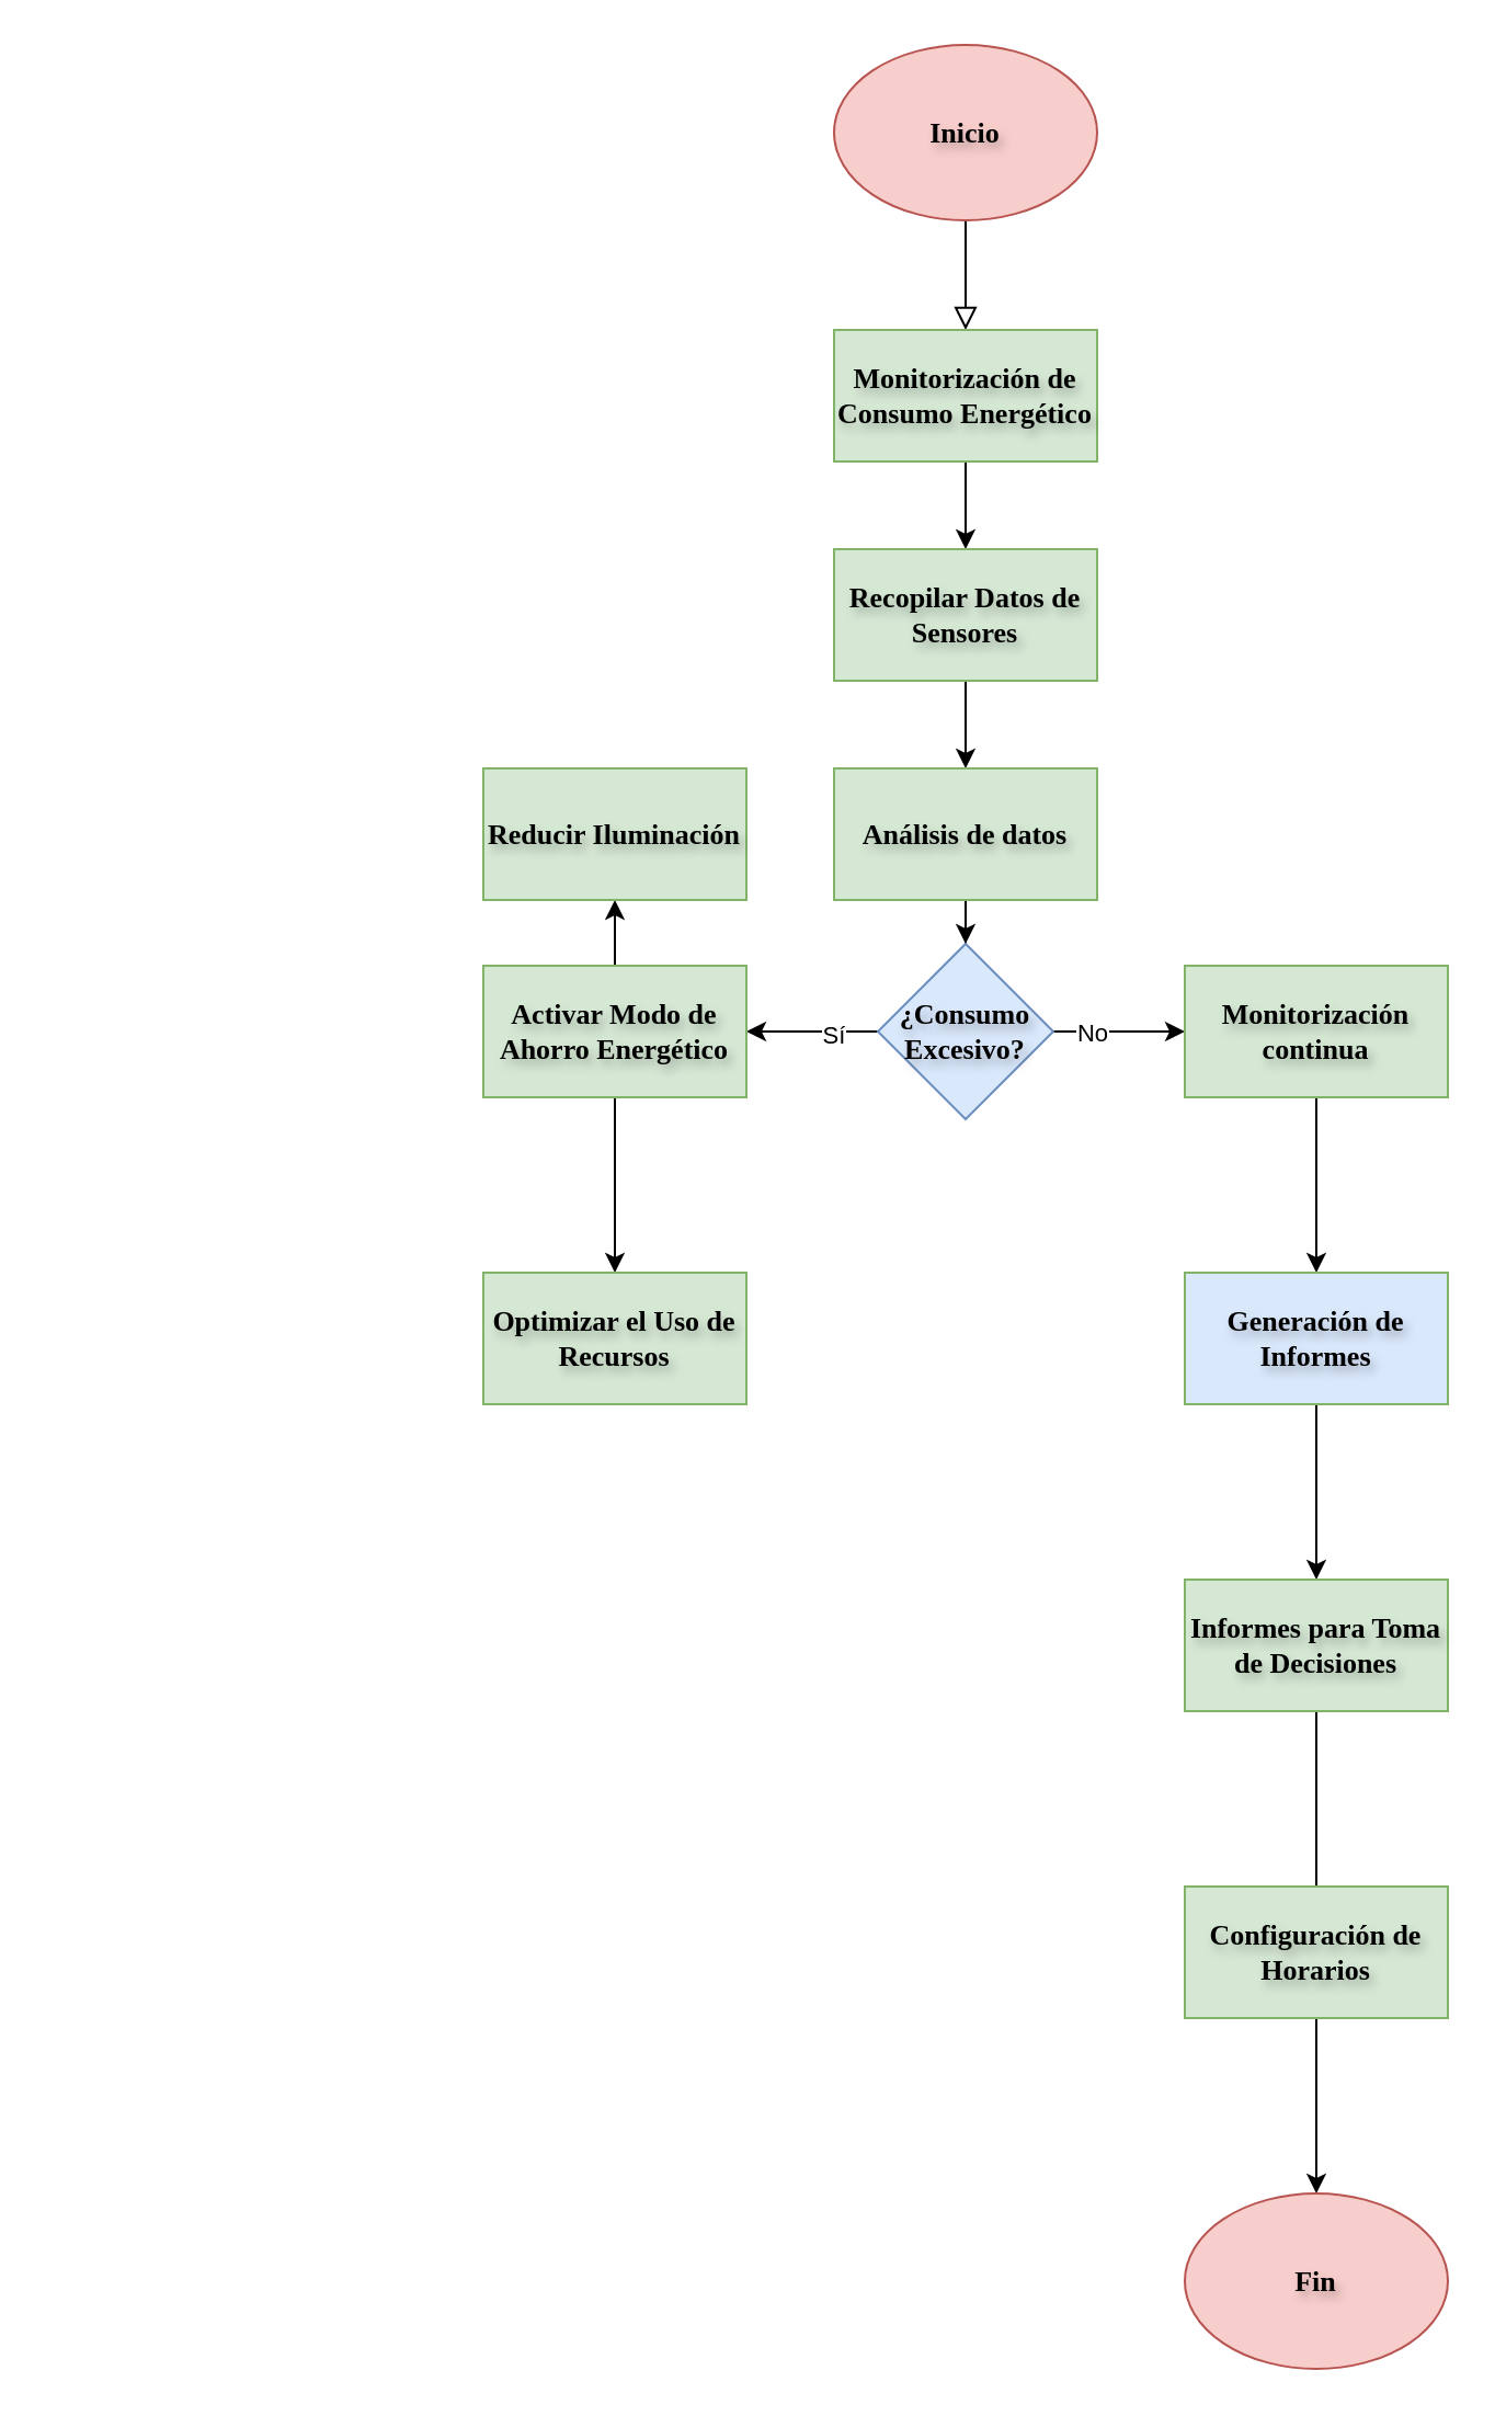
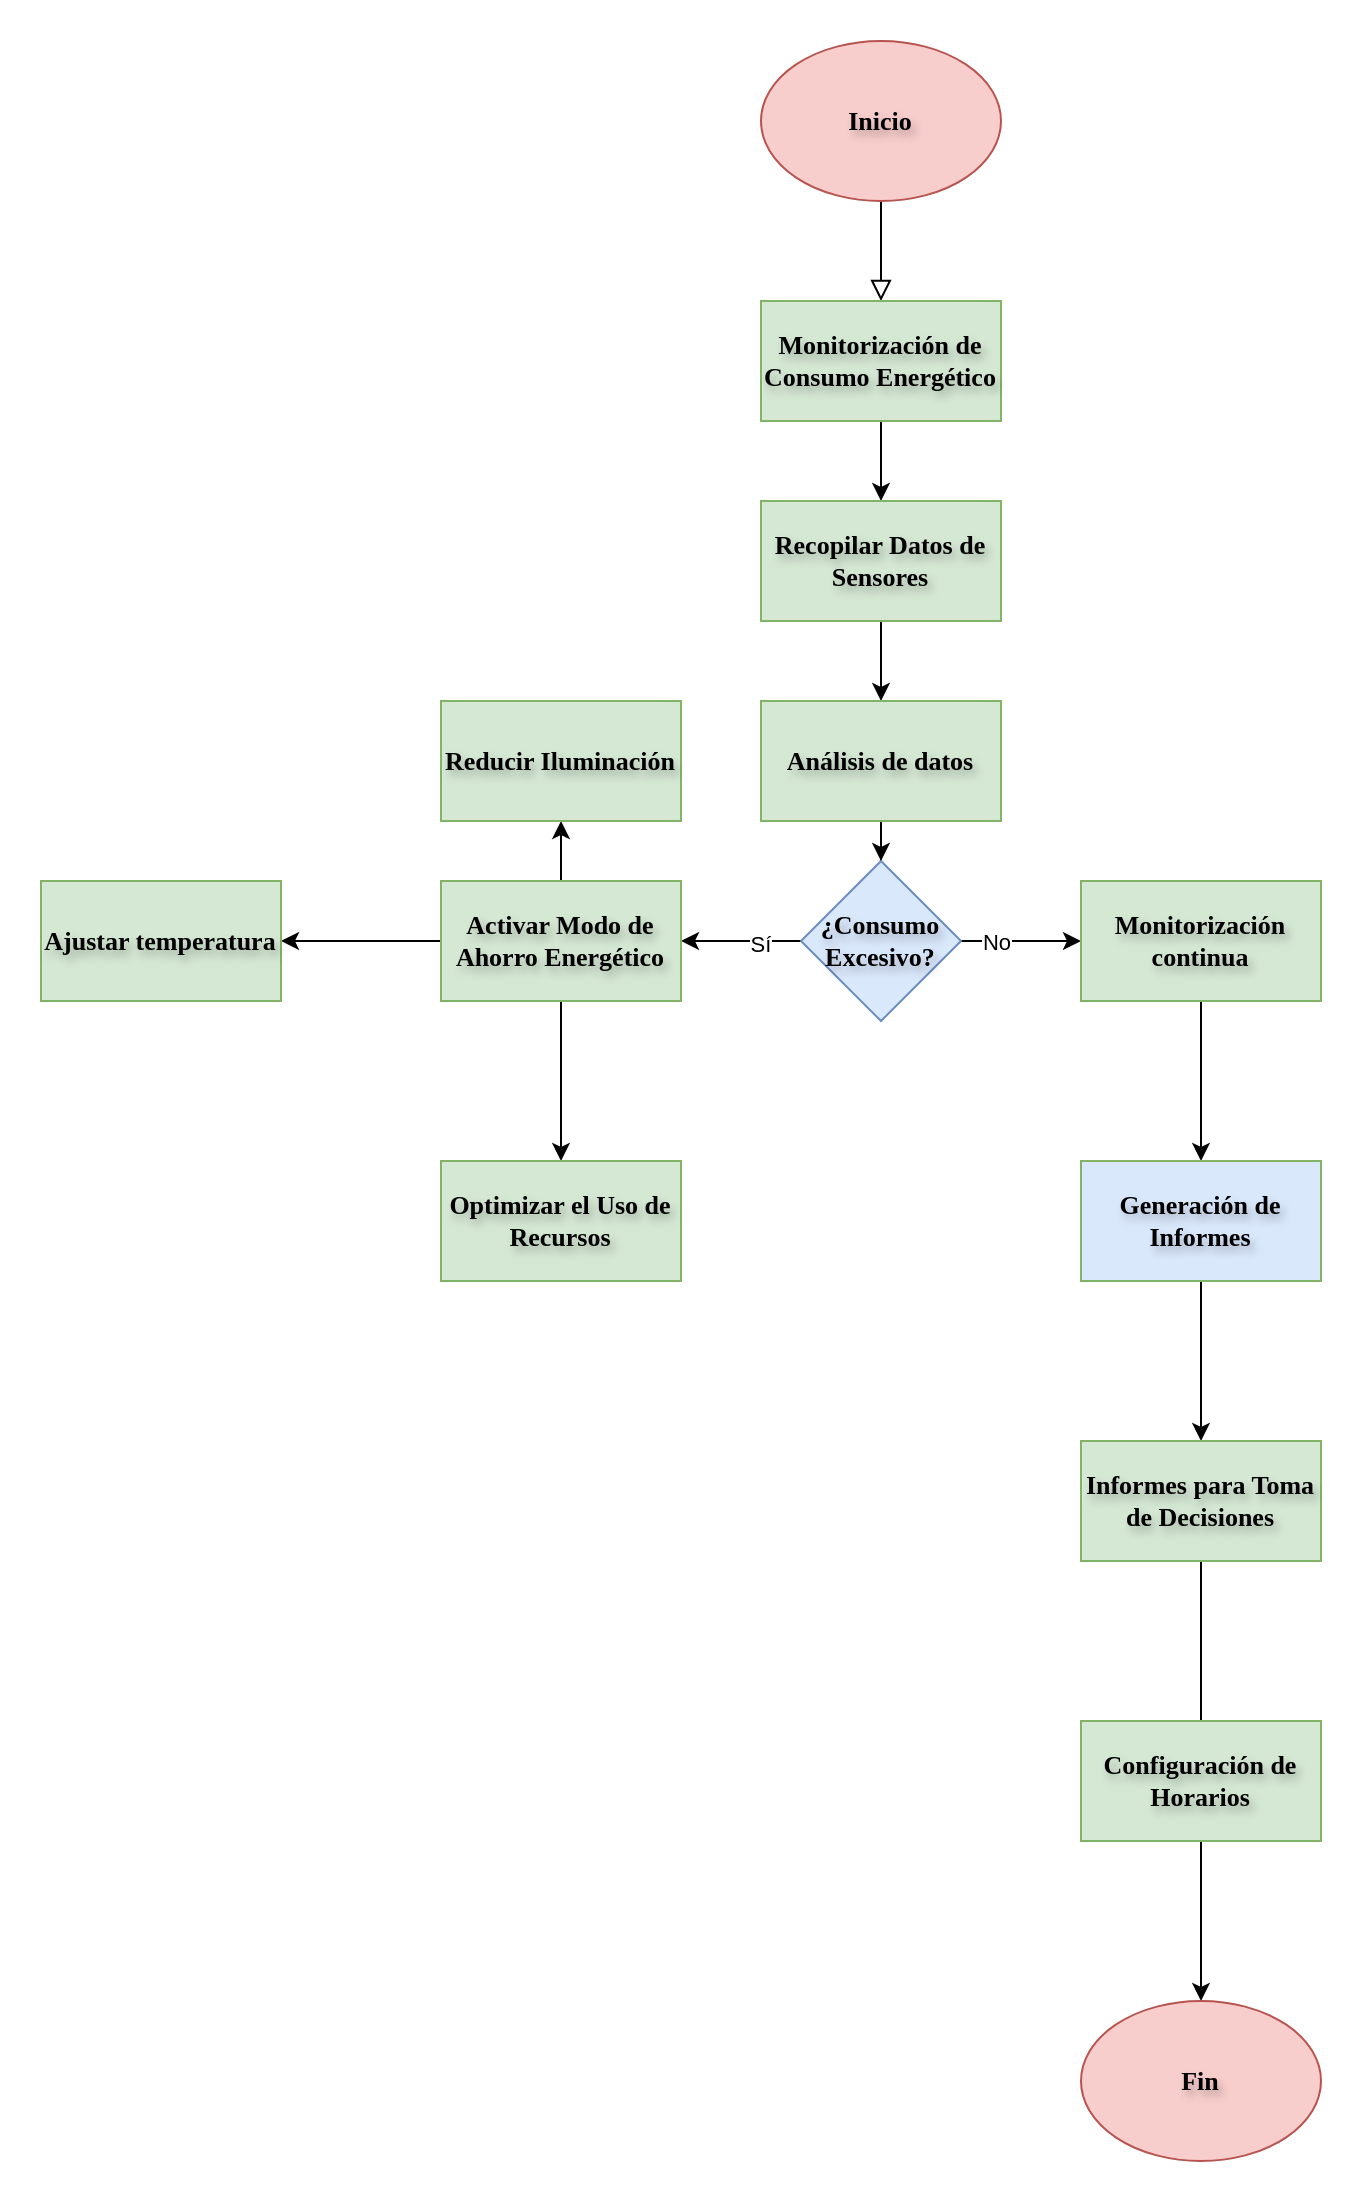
+ <mxCell id="23" value="&lt;font style=&quot;vertical-align: inherit; font-size: 13px;&quot;&gt;&lt;font style=&quot;vertical-align: inherit; font-size: 13px;&quot;&gt;Ajustar temperatura&lt;/font&gt;&lt;/font&gt;" style="whiteSpace=wrap;html=1;fillColor=#d5e8d4;strokeColor=#82b366;fontFamily=Times New Roman;fontSize=13;fontStyle=1;textShadow=1;" vertex="1" parent="1"><mxGeometry x="20" y="440" width="120" height="60" as="geometry" /></mxCell>
+ <mxCell id="17" value="" style="edgeStyle=orthogonalEdgeStyle;rounded=0;orthogonalLoop=1;jettySize=auto;html=1;" edge="1" parent="1" source="18" target="23"><mxGeometry relative="1" as="geometry" /></mxCell>
